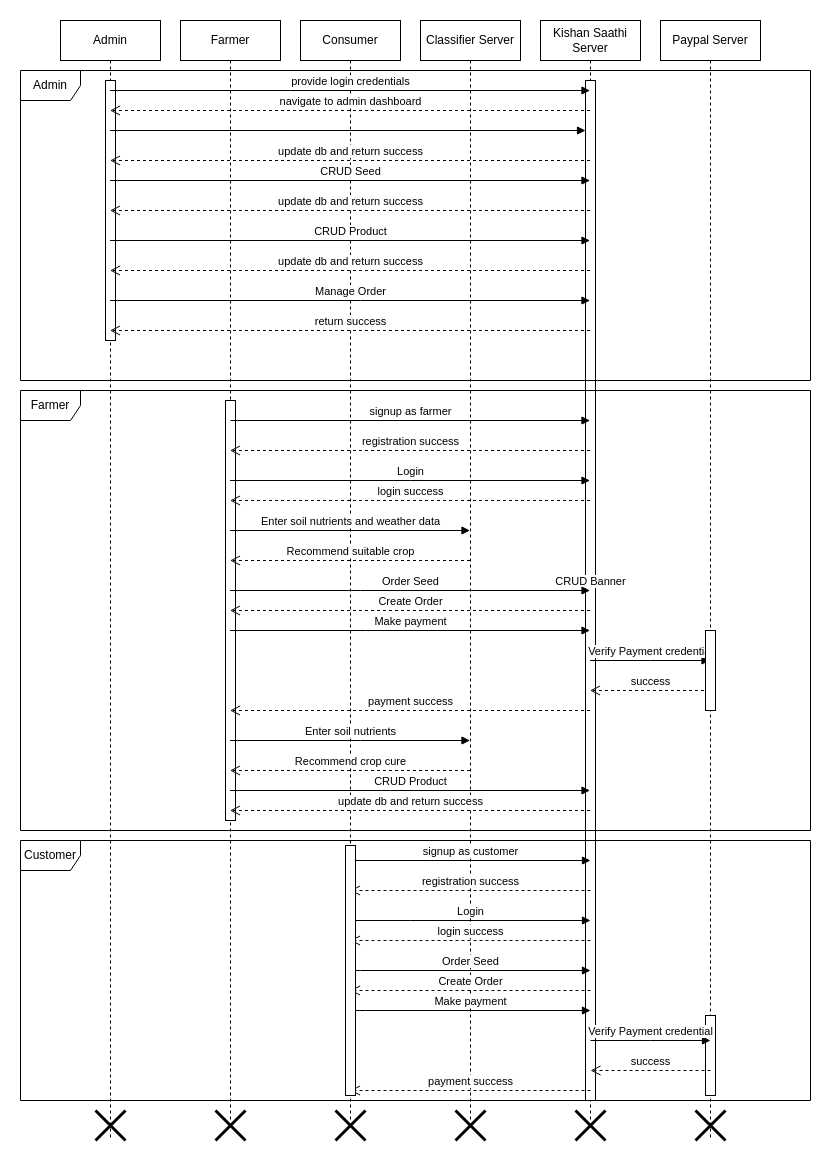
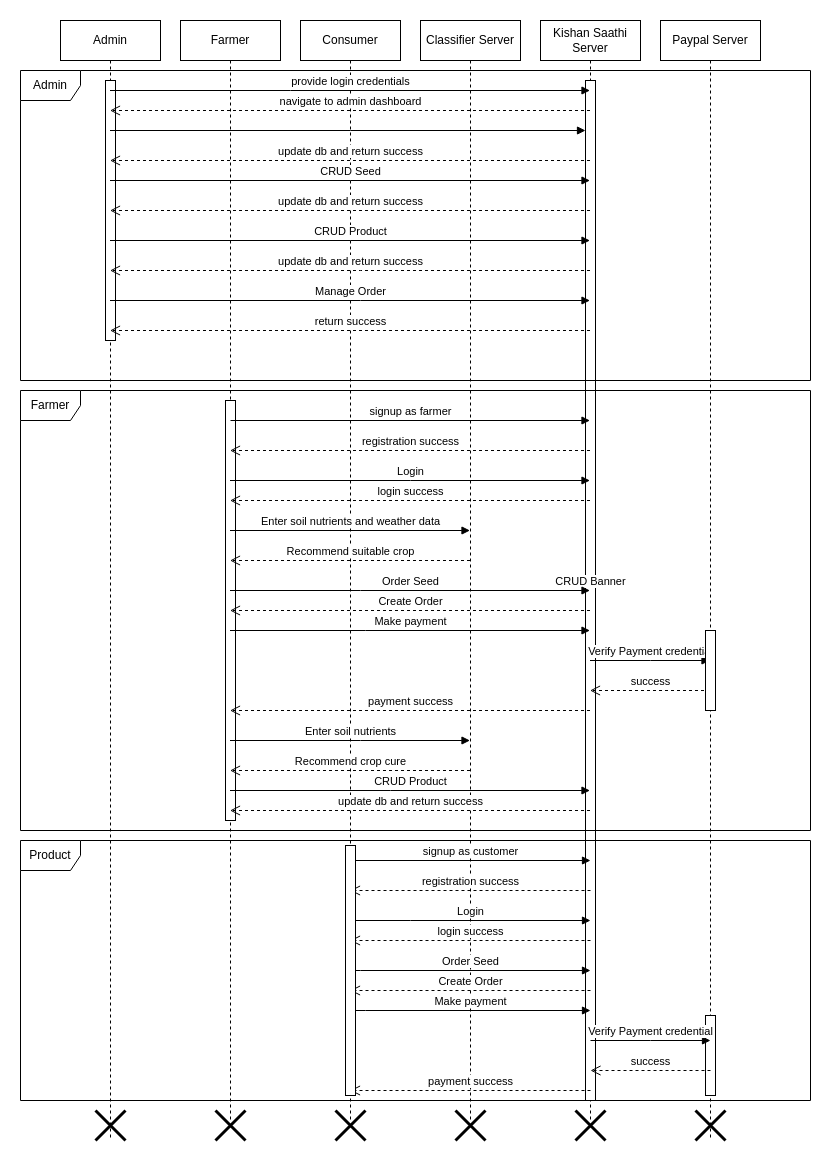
- <mxCell id="56" value="Customer" style="shape=umlFrame;whiteSpace=wrap;html=1;pointerEvents=0;" vertex="1" parent="1"><mxGeometry y="840" width="790" height="260" as="geometry" x="20" /></mxCell>
+ <mxCell id="56" value="Product" style="shape=umlFrame;whiteSpace=wrap;html=1;pointerEvents=0;" vertex="1" parent="1"><mxGeometry y="840" width="790" height="260" as="geometry" x="20" /></mxCell>
